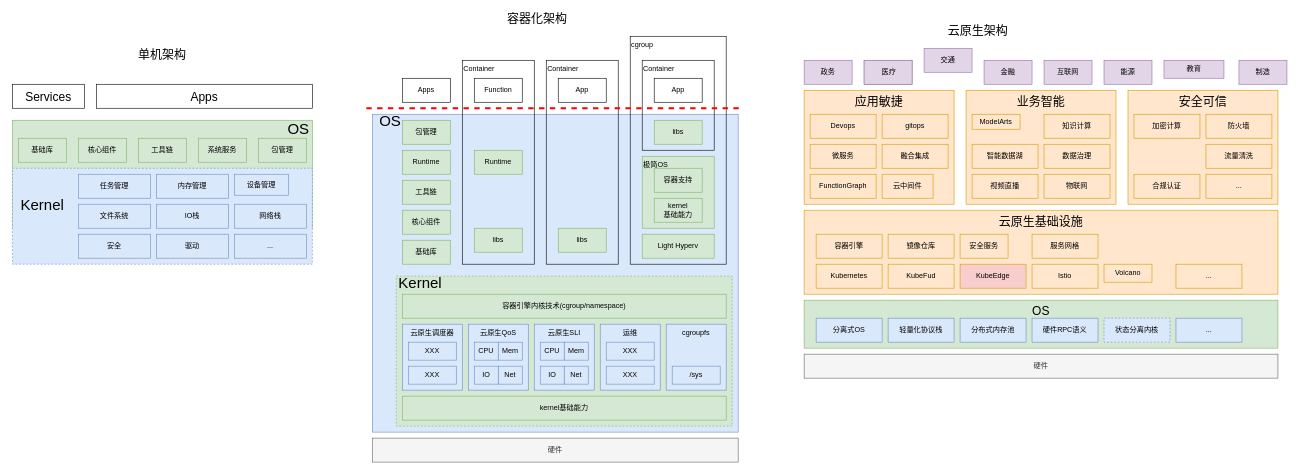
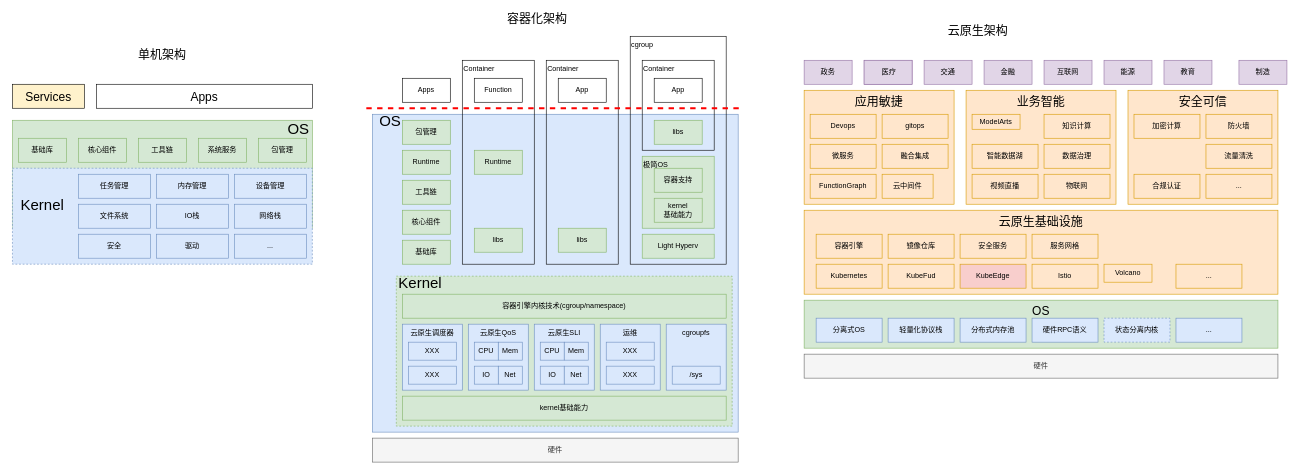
- <mxCell id="75" value="交通" style="rounded=0;whiteSpace=wrap;html=1;fillColor=#e1d5e7;strokeColor=#9673a6;" vertex="1" parent="1"><mxGeometry x="1540" y="80" width="80" height="40" as="geometry" /></mxCell>
+ <mxCell id="75" value="交通" style="rounded=0;whiteSpace=wrap;html=1;fillColor=#e1d5e7;strokeColor=#9673a6;" vertex="1" parent="1"><mxGeometry x="1540" y="100" width="80" height="40" as="geometry" /></mxCell>
- <mxCell id="79" value="教育" style="rounded=0;whiteSpace=wrap;html=1;fillColor=#e1d5e7;strokeColor=#9673a6;" vertex="1" parent="1"><mxGeometry x="1940" y="100" width="100" height="30" as="geometry" /></mxCell>
+ <mxCell id="79" value="教育" style="rounded=0;whiteSpace=wrap;html=1;fillColor=#e1d5e7;strokeColor=#9673a6;" vertex="1" parent="1"><mxGeometry x="1940" y="100" width="80" height="40" as="geometry" /></mxCell>
- <mxCell id="12" value="Services" style="rounded=0;whiteSpace=wrap;html=1;fontSize=20;" vertex="1" parent="1"><mxGeometry x="20" y="140" width="120" height="40" as="geometry" /></mxCell>
+ <mxCell id="12" value="Services" style="rounded=0;whiteSpace=wrap;html=1;fontSize=20;fillColor=#fff2cc;" vertex="1" parent="1"><mxGeometry x="20" y="140" width="120" height="40" as="geometry" /></mxCell>
- <mxCell id="23" value="设备管理" style="rounded=0;whiteSpace=wrap;html=1;fillColor=#dae8fc;strokeColor=#6c8ebf;" vertex="1" parent="1"><mxGeometry x="390" y="290" width="90" height="35" as="geometry" /></mxCell>
+ <mxCell id="23" value="设备管理" style="rounded=0;whiteSpace=wrap;html=1;fillColor=#dae8fc;strokeColor=#6c8ebf;" vertex="1" parent="1"><mxGeometry x="390" y="290" width="120" height="40" as="geometry" /></mxCell>
- <mxCell id="104" value="安全服务" style="rounded=0;whiteSpace=wrap;html=1;fillColor=#ffe6cc;strokeColor=#d79b00;" vertex="1" parent="1"><mxGeometry x="1600" y="390" width="80" height="40" as="geometry" /></mxCell>
+ <mxCell id="104" value="安全服务" style="rounded=0;whiteSpace=wrap;html=1;fillColor=#ffe6cc;strokeColor=#d79b00;" vertex="1" parent="1"><mxGeometry x="1600" y="390" width="110" height="40" as="geometry" /></mxCell>
